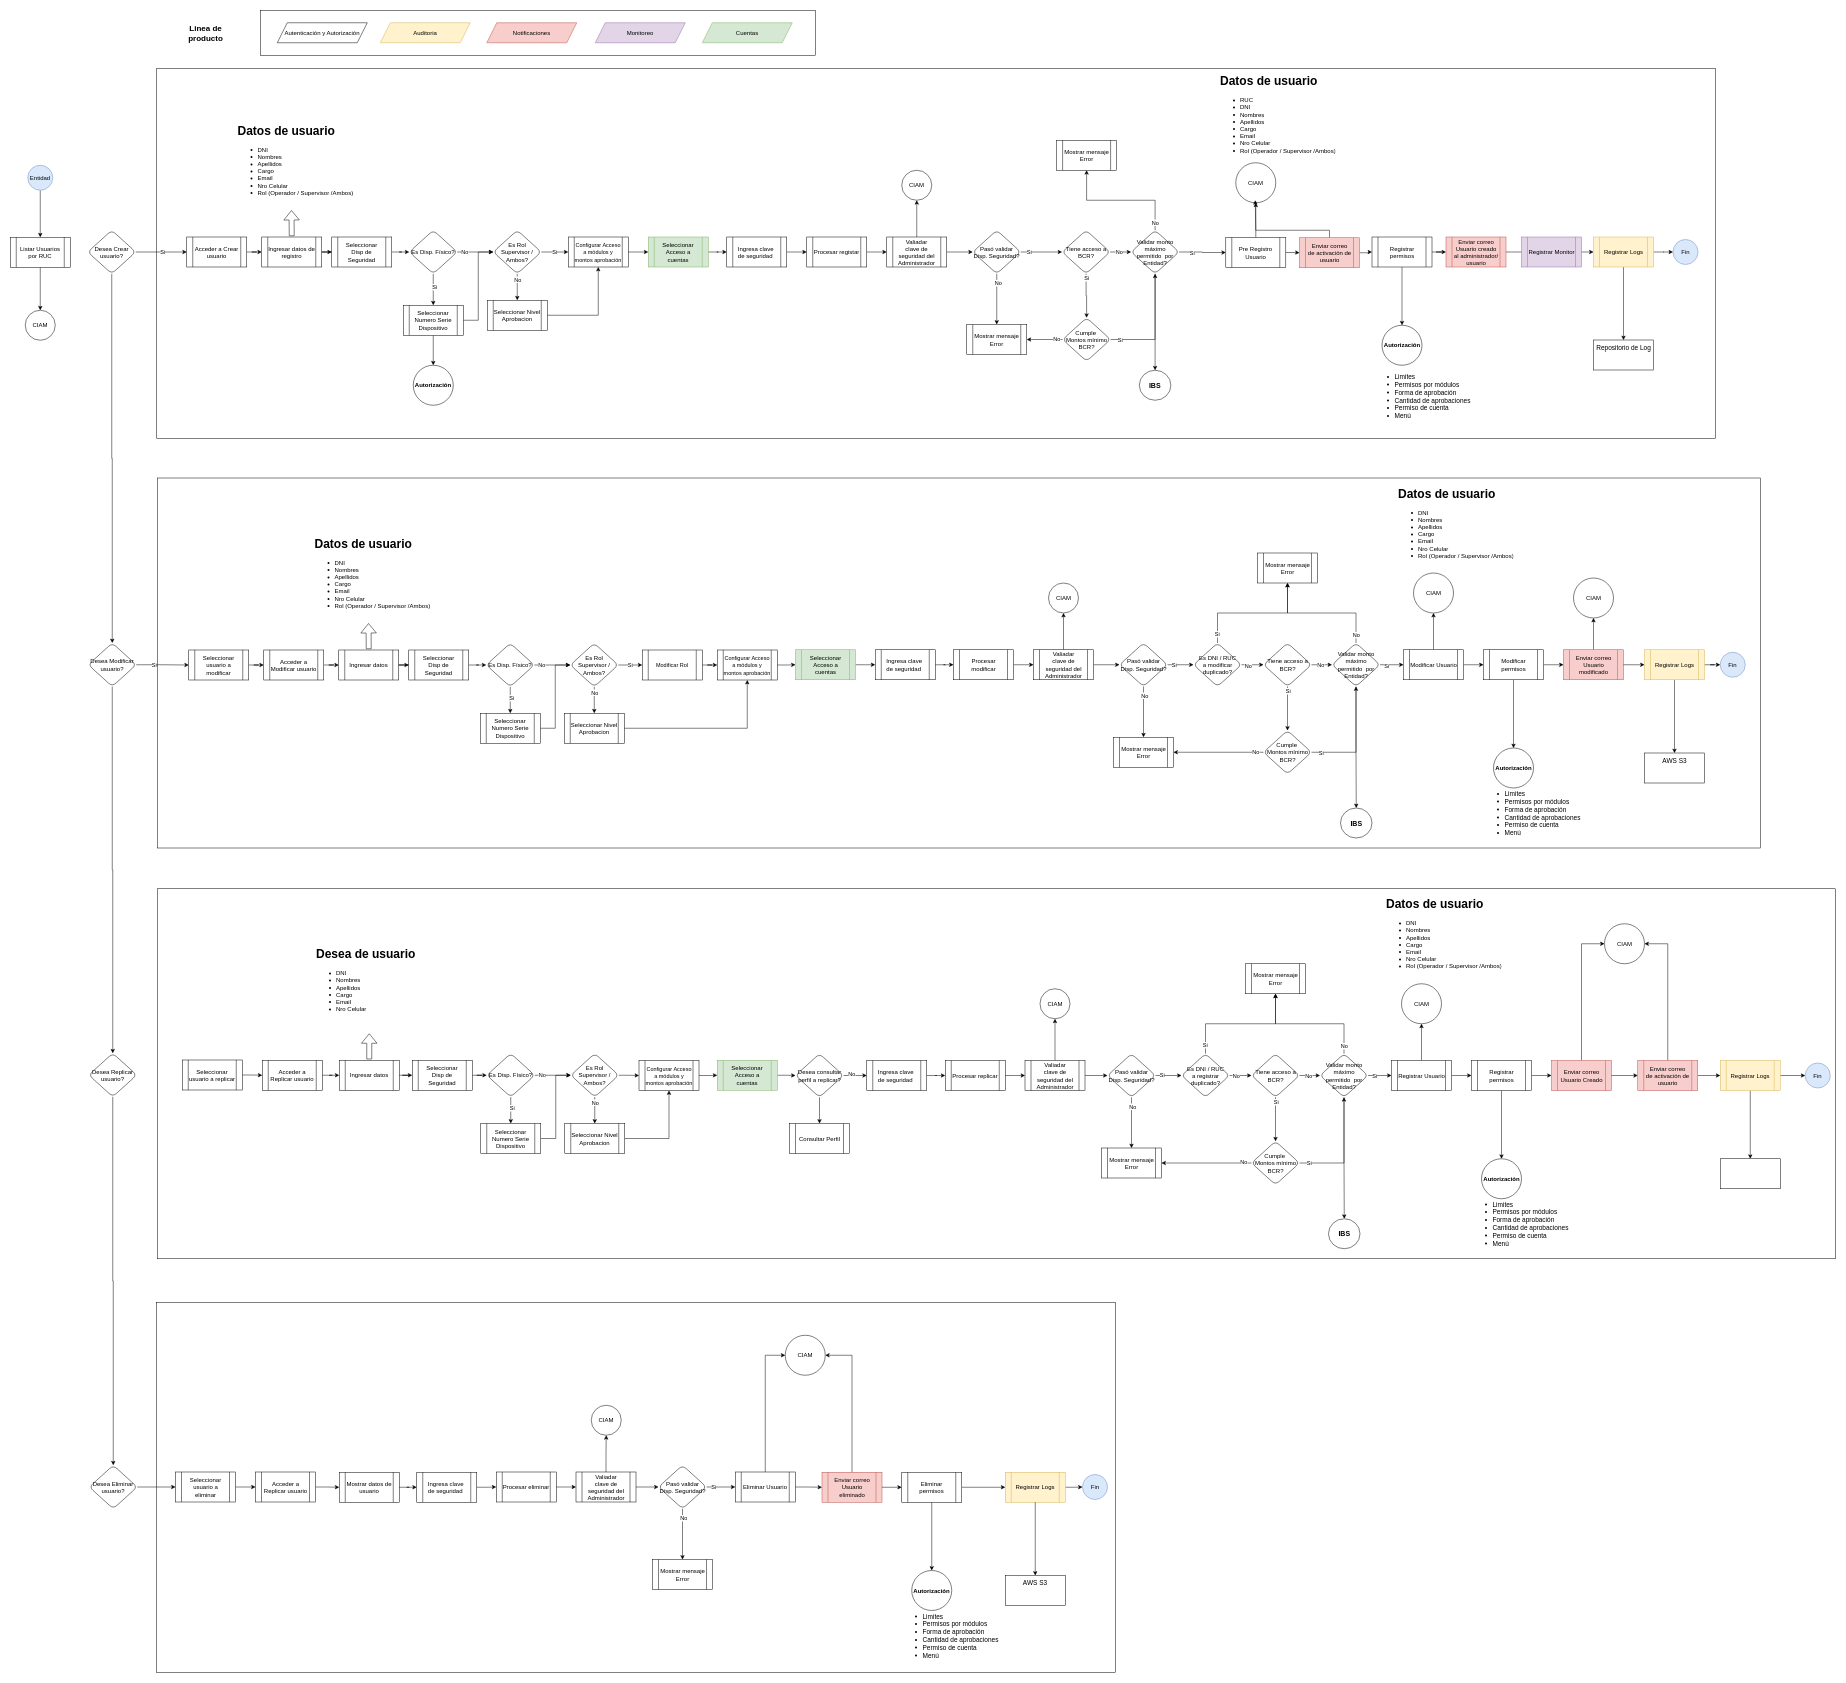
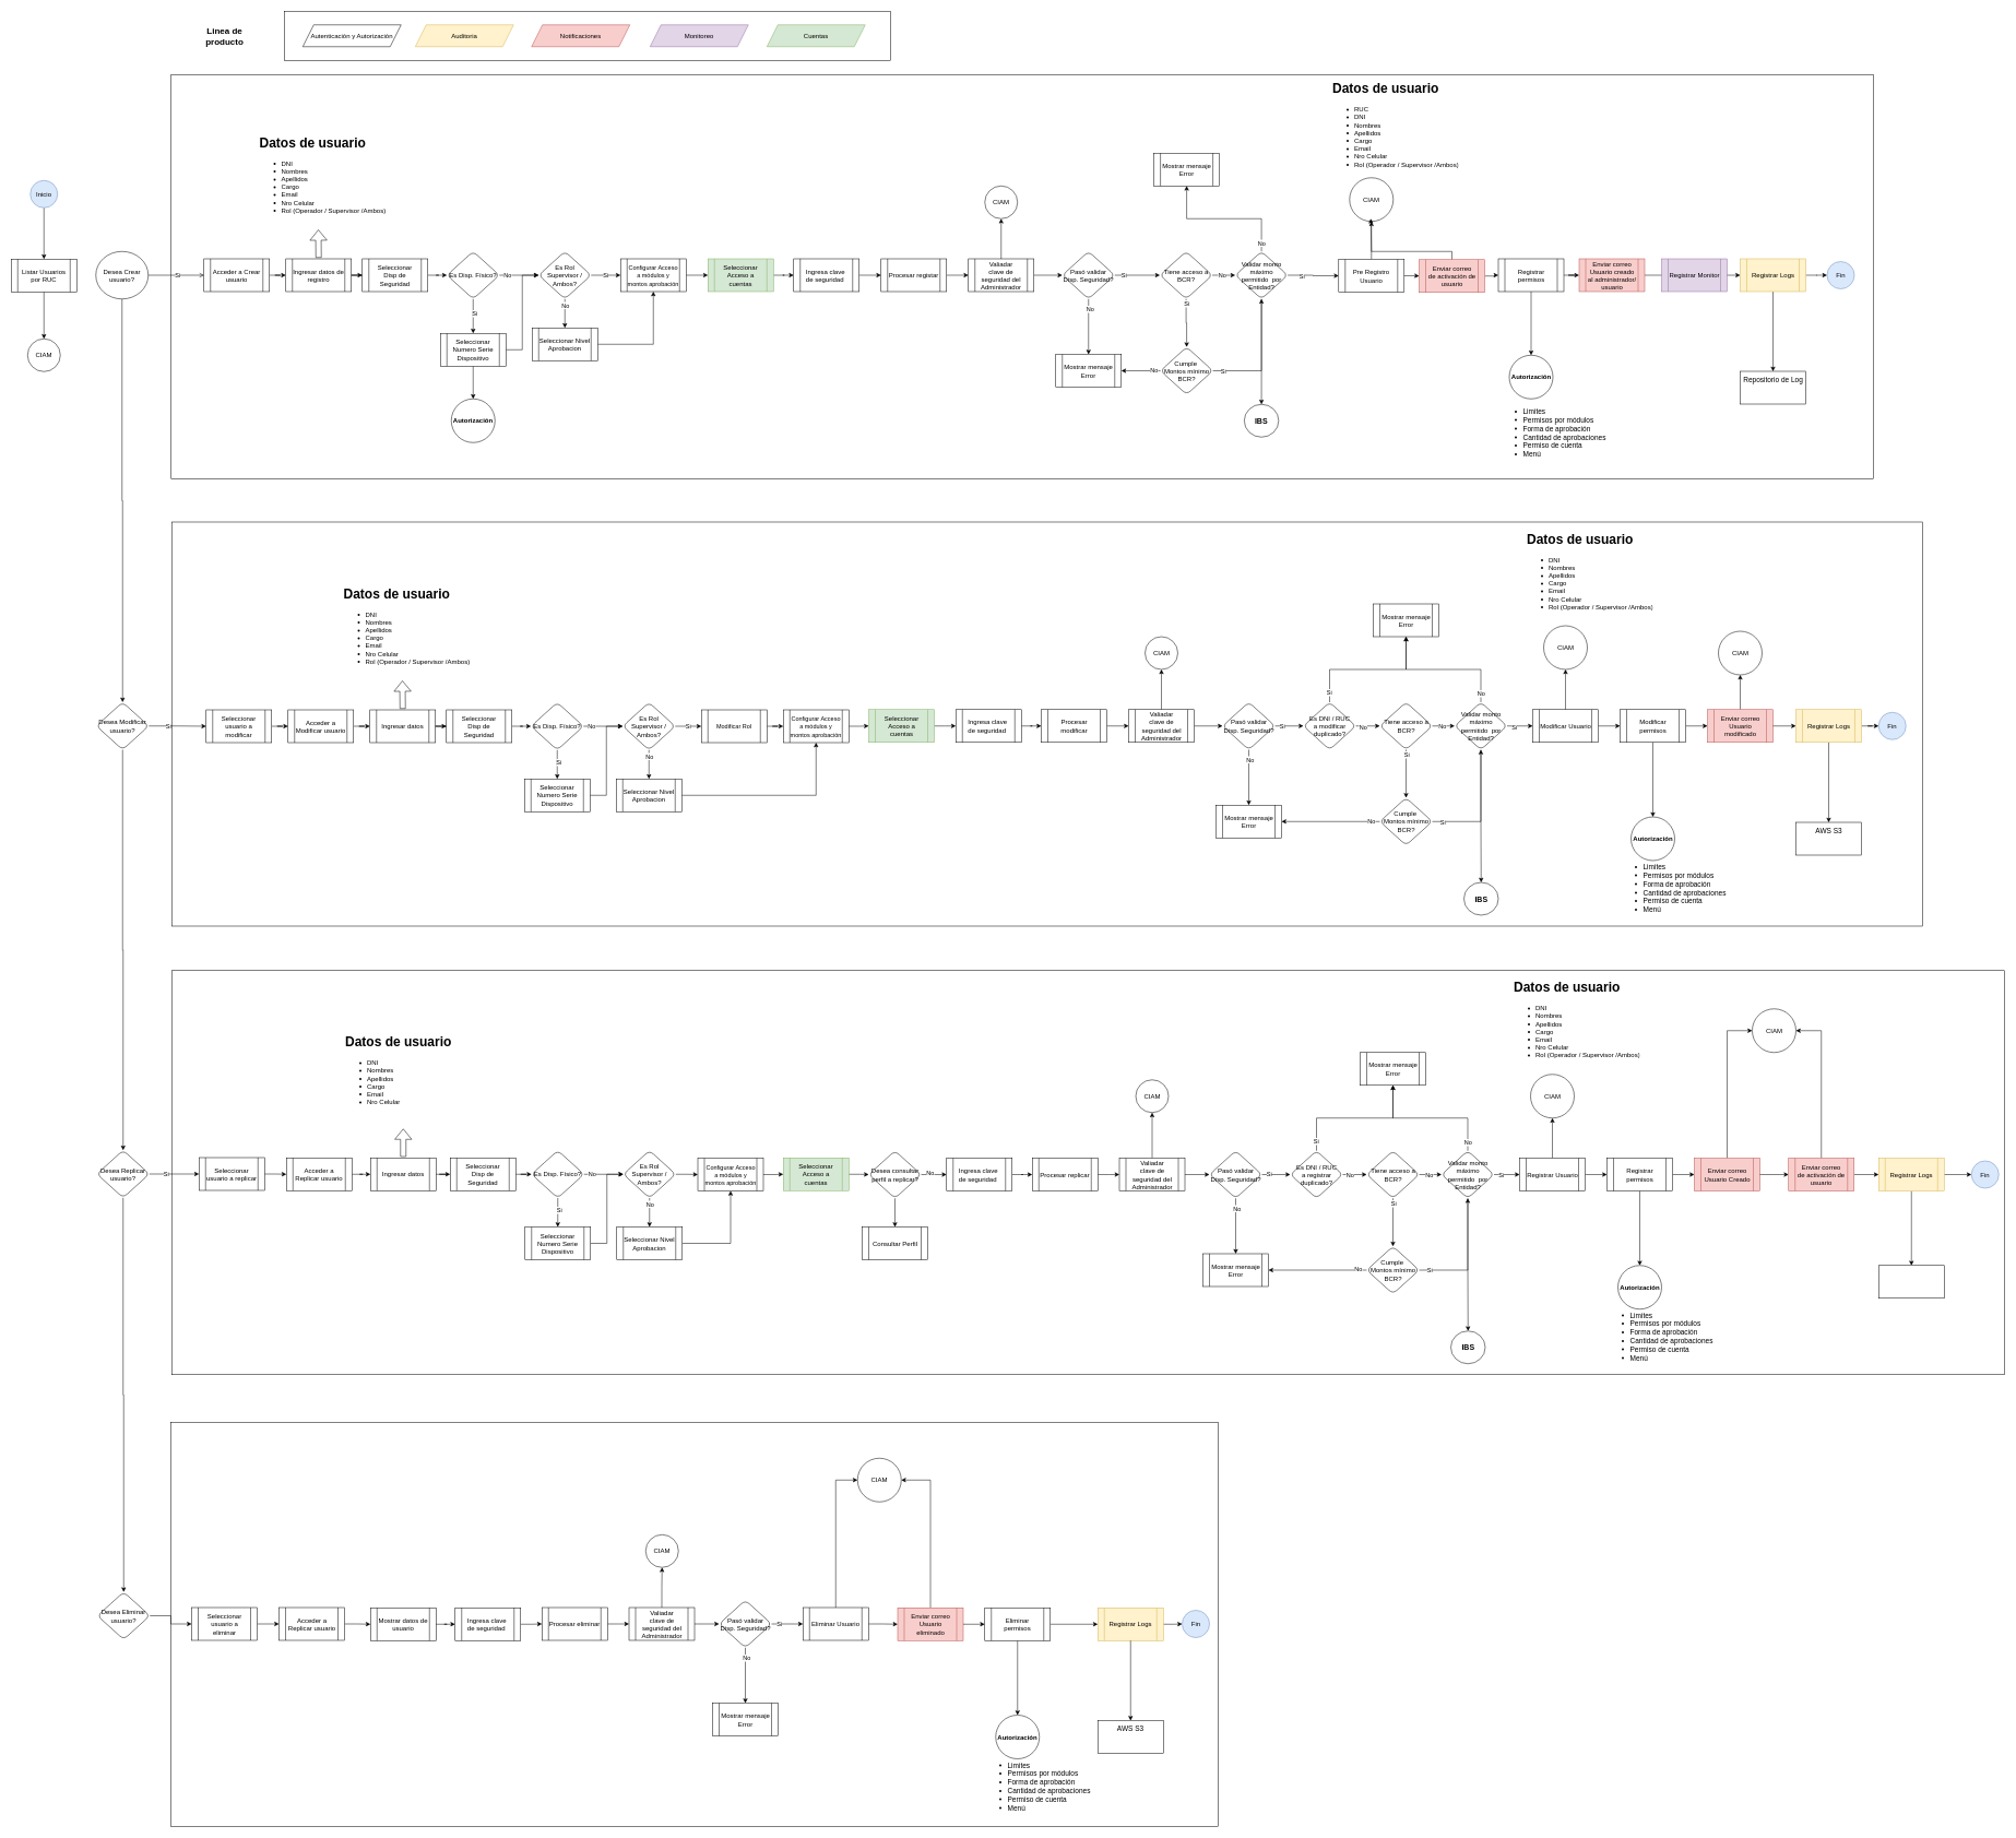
- <mxCell id="9" value="Entidad" style="ellipse;whiteSpace=wrap;html=1;aspect=fixed;fillColor=#dae8fc;strokeColor=#6c8ebf;" parent="1" vertex="1"><mxGeometry x="55" y="330" width="50" height="50" as="geometry" /></mxCell>
+ <mxCell id="9" value="Inicio" style="ellipse;whiteSpace=wrap;html=1;aspect=fixed;fillColor=#dae8fc;strokeColor=#6c8ebf;" parent="1" vertex="1"><mxGeometry x="55" y="330" width="50" height="50" as="geometry" /></mxCell>
- <mxCell id="287" value="Desea Crear&lt;br&gt;&lt;div&gt;&lt;span style=&quot;background-color: initial;&quot;&gt;usuario&lt;/span&gt;?&lt;/div&gt;" style="rhombus;whiteSpace=wrap;html=1;rounded=1;glass=0;strokeWidth=1;shadow=0;" parent="1" vertex="1"><mxGeometry x="175" y="460" width="96" height="87" as="geometry" /></mxCell>
+ <mxCell id="287" value="Desea Crear&lt;br&gt;&lt;div&gt;&lt;span style=&quot;background-color: initial;&quot;&gt;usuario&lt;/span&gt;?&lt;/div&gt;" style="ellipse;whiteSpace=wrap;html=1;glass=0;strokeWidth=1;shadow=0;" parent="1" vertex="1"><mxGeometry x="175" y="460" width="96" height="87" as="geometry" /></mxCell>
- <mxCell id="285" style="edgeStyle=orthogonalEdgeStyle;rounded=0;orthogonalLoop=1;jettySize=auto;html=1;" parent="1" source="287" target="7" edge="1"><mxGeometry relative="1" as="geometry" /></mxCell>
+ <mxCell id="285" style="edgeStyle=orthogonalEdgeStyle;rounded=0;orthogonalLoop=1;jettySize=auto;html=1;endArrow=open;" parent="1" source="287" target="7" edge="1"><mxGeometry relative="1" as="geometry" /></mxCell>
- <mxCell id="166" value="&lt;h1 style=&quot;margin-top: 0px;&quot;&gt;Desea de usuario&lt;/h1&gt;&lt;p&gt;&lt;/p&gt;&lt;ul&gt;&lt;li&gt;&lt;span style=&quot;background-color: initial;&quot;&gt;DNI&lt;/span&gt;&lt;/li&gt;&lt;li&gt;&lt;span style=&quot;background-color: initial;&quot;&gt;Nombres&lt;/span&gt;&lt;br&gt;&lt;/li&gt;&lt;li&gt;Apellidos&lt;/li&gt;&lt;li&gt;Cargo&lt;/li&gt;&lt;li&gt;Email&lt;/li&gt;&lt;li&gt;Nro Celular&lt;/li&gt;&lt;/ul&gt;&lt;p&gt;&lt;/p&gt;" style="text;html=1;whiteSpace=wrap;overflow=hidden;rounded=0;" parent="1" vertex="1"><mxGeometry x="629.5" y="1886.5" width="217" height="180" as="geometry" /></mxCell>
+ <mxCell id="166" value="&lt;h1 style=&quot;margin-top: 0px;&quot;&gt;Datos de usuario&lt;/h1&gt;&lt;p&gt;&lt;/p&gt;&lt;ul&gt;&lt;li&gt;&lt;span style=&quot;background-color: initial;&quot;&gt;DNI&lt;/span&gt;&lt;/li&gt;&lt;li&gt;&lt;span style=&quot;background-color: initial;&quot;&gt;Nombres&lt;/span&gt;&lt;br&gt;&lt;/li&gt;&lt;li&gt;Apellidos&lt;/li&gt;&lt;li&gt;Cargo&lt;/li&gt;&lt;li&gt;Email&lt;/li&gt;&lt;li&gt;Nro Celular&lt;/li&gt;&lt;/ul&gt;&lt;p&gt;&lt;/p&gt;" style="text;html=1;whiteSpace=wrap;overflow=hidden;rounded=0;" parent="1" vertex="1"><mxGeometry x="629.5" y="1886.5" width="217" height="180" as="geometry" /></mxCell>
+ <mxCell id="240" style="edgeStyle=orthogonalEdgeStyle;rounded=0;orthogonalLoop=1;jettySize=auto;html=1;" parent="1" source="243" target="238" edge="1"><mxGeometry relative="1" as="geometry" /></mxCell>
+ <mxCell id="241" value="Si" style="edgeLabel;html=1;align=center;verticalAlign=middle;resizable=0;points=[];" parent="240" vertex="1" connectable="0"><mxGeometry x="-0.342" y="1" relative="1" as="geometry"><mxPoint as="offset" /></mxGeometry></mxCell>
- <mxCell id="284" value="Desea&amp;nbsp;Eliminar&lt;div&gt;usuario?&lt;/div&gt;" style="rhombus;whiteSpace=wrap;html=1;rounded=1;glass=0;strokeWidth=1;shadow=0;" parent="1" vertex="1"><mxGeometry x="178" y="2930" width="96" height="87" as="geometry" /></mxCell>
+ <mxCell id="284" value="Desea&amp;nbsp;Eliminar&lt;div&gt;usuario?&lt;/div&gt;" style="rhombus;whiteSpace=wrap;html=1;rounded=1;glass=0;strokeWidth=1;shadow=0;" parent="1" vertex="1"><mxGeometry x="178" y="2915" width="96" height="87" as="geometry" /></mxCell>
